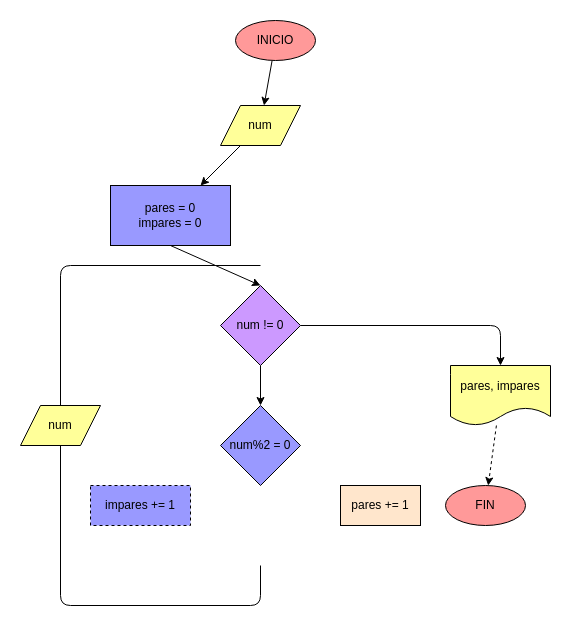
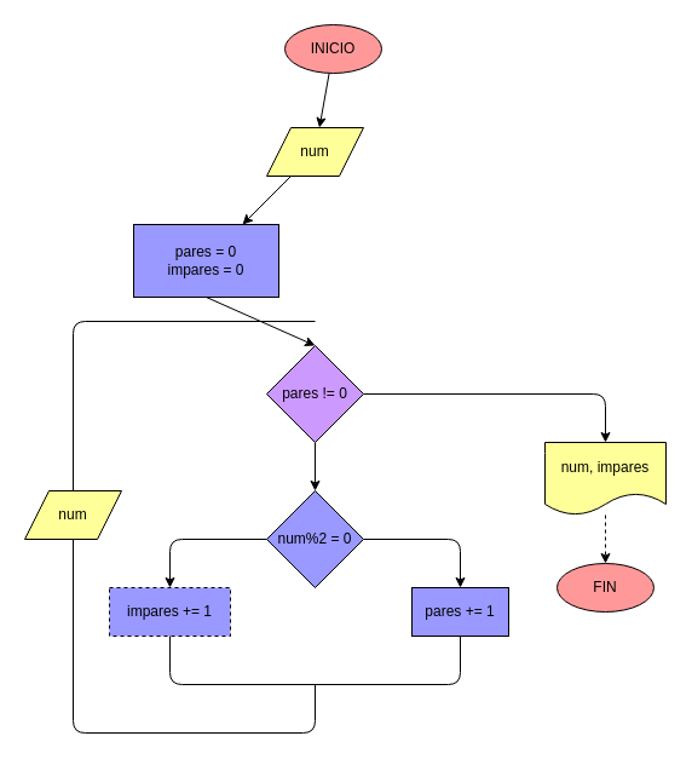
- <mxCell id="8" value="num != 0" style="rhombus;whiteSpace=wrap;html=1;strokeColor=#000000;fontColor=#000000;fillColor=#CC99FF;" vertex="1" parent="1"><mxGeometry x="220" y="285" width="80" height="80" as="geometry" /></mxCell>
+ <mxCell id="8" value="pares != 0" style="rhombus;whiteSpace=wrap;html=1;strokeColor=#000000;fontColor=#000000;fillColor=#CC99FF;" vertex="1" parent="1"><mxGeometry x="220" y="285" width="80" height="80" as="geometry" /></mxCell>
- <mxCell id="21" value="pares, impares" style="shape=document;whiteSpace=wrap;html=1;boundedLbl=1;strokeColor=#000000;fontColor=#000000;fillColor=#FFFF99;" vertex="1" parent="1"><mxGeometry x="450" y="365" width="100" height="60" as="geometry" /></mxCell>
+ <mxCell id="21" value="num, impares" style="shape=document;whiteSpace=wrap;html=1;boundedLbl=1;strokeColor=#000000;fontColor=#000000;fillColor=#FFFF99;" vertex="1" parent="1"><mxGeometry x="450" y="365" width="100" height="60" as="geometry" /></mxCell>
+ <mxCell id="10" style="edgeStyle=none;html=1;entryX=0.5;entryY=0;entryDx=0;entryDy=0;strokeColor=#000000;fontColor=#000000;" edge="1" parent="1" source="11" target="15"><mxGeometry relative="1" as="geometry"><Array as="points"><mxPoint x="140" y="445" /></Array></mxGeometry></mxCell>
+ <mxCell id="9" value="" style="edgeStyle=none;html=1;entryX=0.5;entryY=0;entryDx=0;entryDy=0;strokeColor=#000000;fontColor=#000000;" edge="1" parent="1" source="11" target="12"><mxGeometry relative="1" as="geometry"><Array as="points"><mxPoint x="380" y="445" /></Array></mxGeometry></mxCell>
- <mxCell id="12" value="pares += 1" style="whiteSpace=wrap;html=1;strokeColor=#000000;fontColor=#000000;fillColor=#ffe6cc;" vertex="1" parent="1"><mxGeometry x="340" y="485" width="80" height="40" as="geometry" /></mxCell>
+ <mxCell id="12" value="pares += 1" style="whiteSpace=wrap;html=1;strokeColor=#000000;fontColor=#000000;fillColor=#9999FF;" vertex="1" parent="1"><mxGeometry x="340" y="485" width="80" height="40" as="geometry" /></mxCell>
- <mxCell id="22" value="FIN" style="ellipse;whiteSpace=wrap;html=1;fillColor=#FF9999;strokeColor=#000000;fontColor=#000000;" vertex="1" parent="1"><mxGeometry x="445" y="485" width="80" height="40" as="geometry" /></mxCell>
+ <mxCell id="22" value="FIN" style="ellipse;whiteSpace=wrap;html=1;fillColor=#FF9999;strokeColor=#000000;fontColor=#000000;" vertex="1" parent="1"><mxGeometry x="460" y="465" width="80" height="40" as="geometry" /></mxCell>
+ <mxCell id="16" value="" style="endArrow=none;html=1;entryX=0.5;entryY=1;entryDx=0;entryDy=0;exitX=0.5;exitY=1;exitDx=0;exitDy=0;strokeColor=#000000;fontColor=#000000;" edge="1" parent="1" source="15" target="12"><mxGeometry width="50" height="50" relative="1" as="geometry"><mxPoint x="250" y="635" as="sourcePoint" /><mxPoint x="360" y="545" as="targetPoint" /><Array as="points"><mxPoint x="140" y="565" /><mxPoint x="380" y="565" /></Array></mxGeometry></mxCell>
